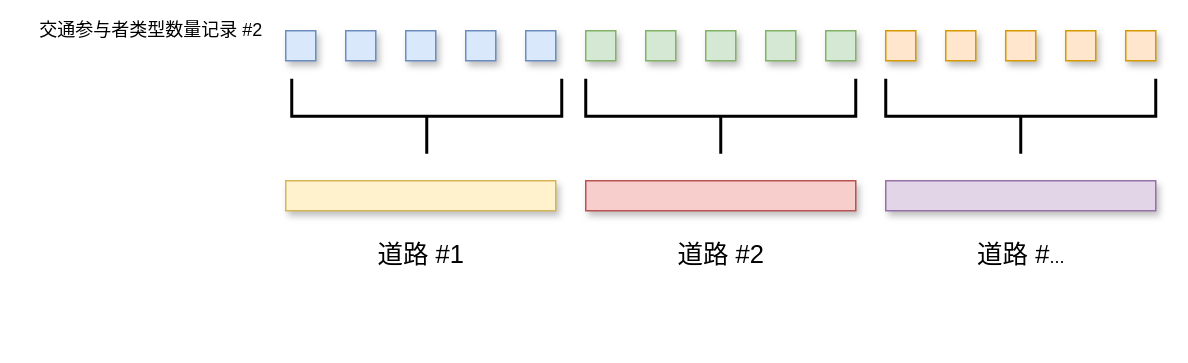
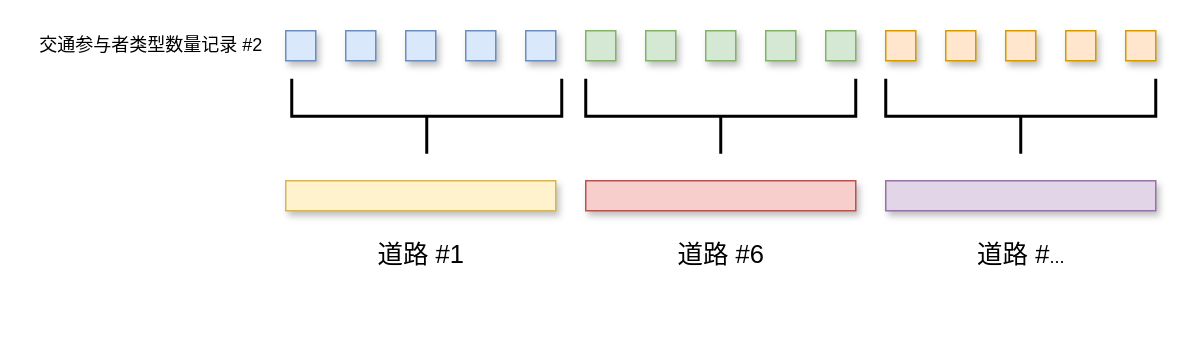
- <mxCell id="3" value="交通参与者类型数量记录 #2" style="text;html=1;align=center;verticalAlign=middle;resizable=0;points=[];autosize=1;strokeColor=none;fillColor=none;" vertex="1" parent="1"><mxGeometry x="20" y="10" width="160" height="20" as="geometry" /></mxCell>
+ <mxCell id="3" value="交通参与者类型数量记录 #2" style="text;html=1;align=center;verticalAlign=middle;resizable=0;points=[];autosize=1;strokeColor=none;fillColor=none;" vertex="1" parent="1"><mxGeometry x="20" y="20" width="160" height="20" as="geometry" /></mxCell>
- <mxCell id="25" value="&lt;font style=&quot;font-size: 17px;&quot;&gt;道路 #2&lt;/font&gt;" style="text;html=1;align=center;verticalAlign=middle;resizable=0;points=[];autosize=1;strokeColor=none;fillColor=none;strokeWidth=17;" vertex="1" parent="1"><mxGeometry x="445" y="160" width="70" height="20" as="geometry" /></mxCell>
+ <mxCell id="25" value="&lt;font style=&quot;font-size: 17px;&quot;&gt;道路 #6&lt;/font&gt;" style="text;html=1;align=center;verticalAlign=middle;resizable=0;points=[];autosize=1;strokeColor=none;fillColor=none;strokeWidth=17;" vertex="1" parent="1"><mxGeometry x="445" y="160" width="70" height="20" as="geometry" /></mxCell>
